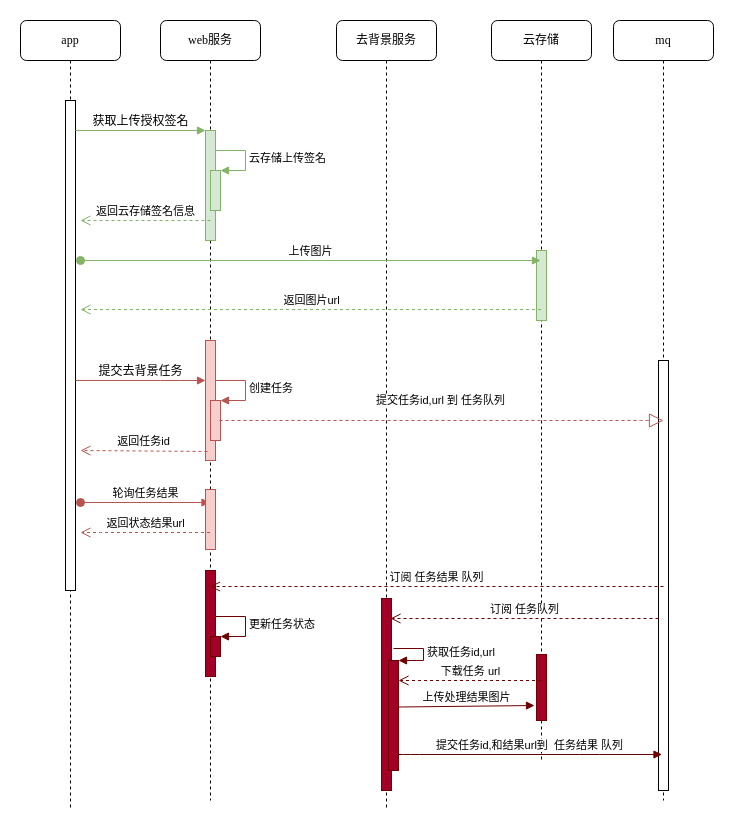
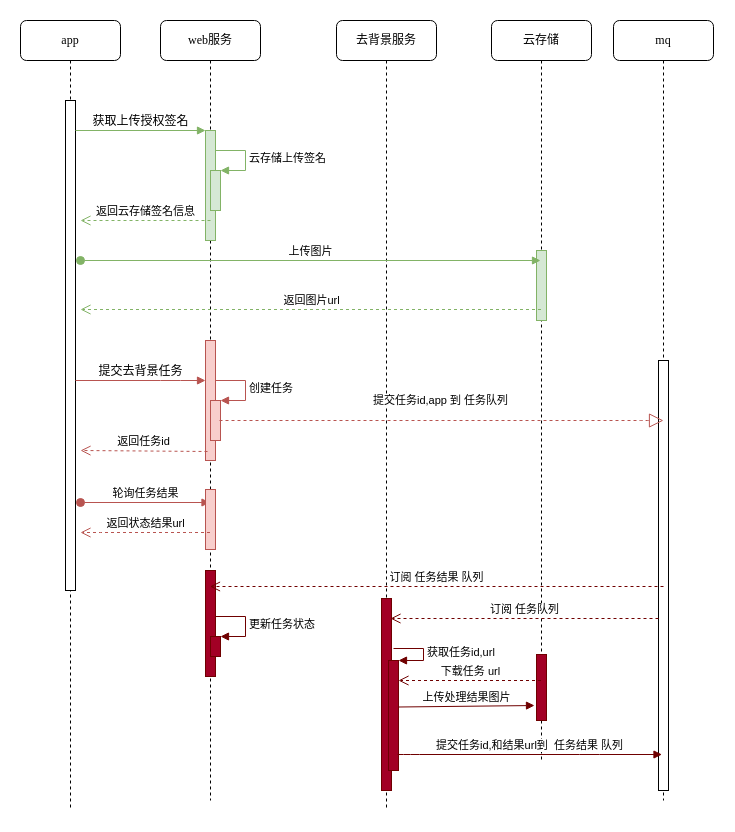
- <mxCell id="38" value="&lt;span style=&quot;font-size: 11px ; background-color: rgb(255 , 255 , 255)&quot;&gt;提交任务id,url 到 任务队列&lt;/span&gt;" style="text;html=1;align=center;verticalAlign=middle;resizable=0;points=[];autosize=1;strokeColor=none;" vertex="1" parent="1"><mxGeometry x="360" y="390" width="160" height="20" as="geometry" /></mxCell>
+ <mxCell id="38" value="&lt;span style=&quot;font-size: 11px ; background-color: rgb(255 , 255 , 255)&quot;&gt;提交任务id,app 到 任务队列&lt;/span&gt;" style="text;html=1;align=center;verticalAlign=middle;resizable=0;points=[];autosize=1;strokeColor=none;" vertex="1" parent="1"><mxGeometry x="360" y="390" width="160" height="20" as="geometry" /></mxCell>
